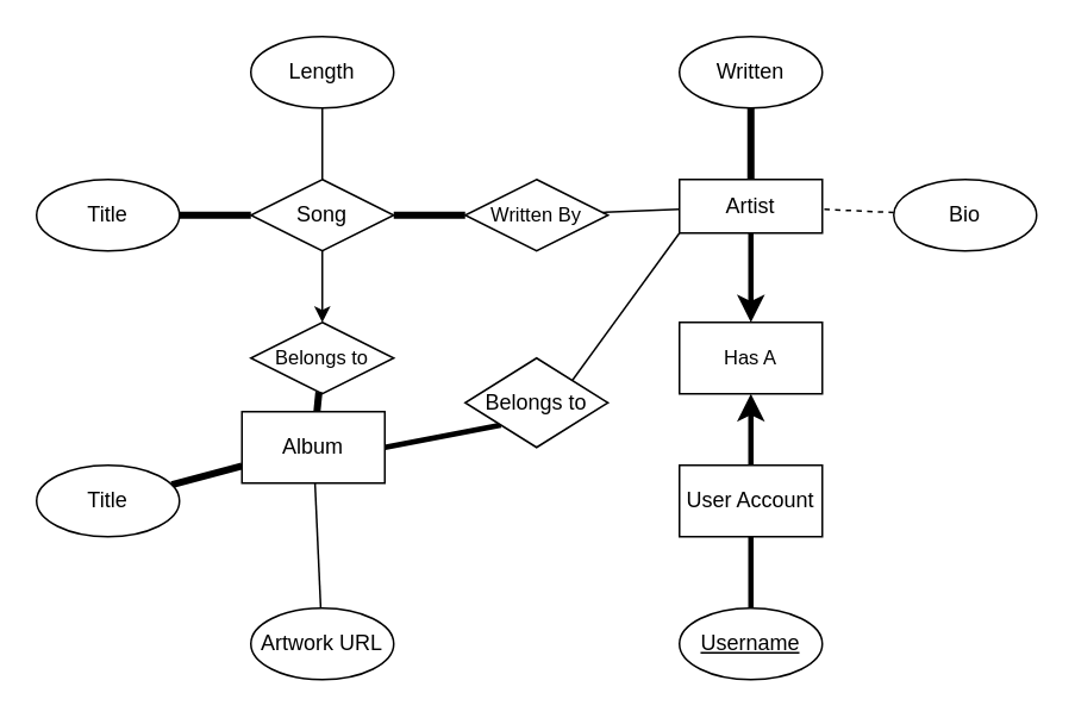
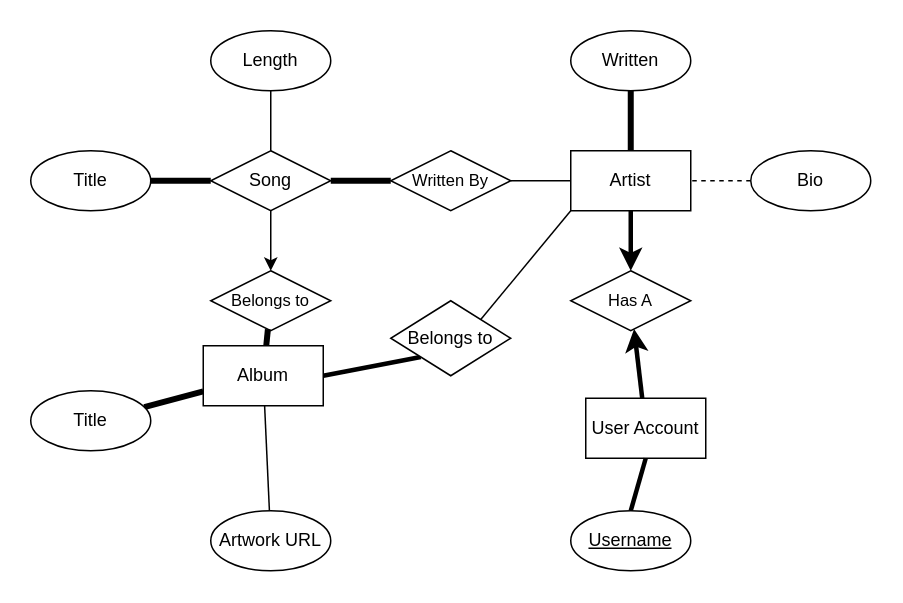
- <mxCell id="20" value="Artist" style="rounded=0;whiteSpace=wrap;html=1;" parent="1" vertex="1"><mxGeometry x="380" y="100" width="80" height="30" as="geometry" /></mxCell>
+ <mxCell id="20" value="Artist" style="rounded=0;whiteSpace=wrap;html=1;" parent="1" vertex="1"><mxGeometry x="380" y="100" width="80" height="40" as="geometry" /></mxCell>
- <mxCell id="25" value="&lt;font style=&quot;font-size: 11px&quot;&gt;Has A&lt;/font&gt;" style="whiteSpace=wrap;html=1;rounded=0;" parent="1" vertex="1"><mxGeometry x="380" y="180" width="80" height="40" as="geometry" /></mxCell>
+ <mxCell id="25" value="&lt;font style=&quot;font-size: 11px&quot;&gt;Has A&lt;/font&gt;" style="rhombus;whiteSpace=wrap;html=1;" parent="1" vertex="1"><mxGeometry x="380" y="180" width="80" height="40" as="geometry" /></mxCell>
- <mxCell id="27" value="User Account" style="rounded=0;whiteSpace=wrap;html=1;" parent="1" vertex="1"><mxGeometry x="380" y="260" width="80" height="40" as="geometry" /></mxCell>
+ <mxCell id="27" value="User Account" style="rounded=0;whiteSpace=wrap;html=1;" parent="1" vertex="1"><mxGeometry x="390" y="265" width="80" height="40" as="geometry" /></mxCell>
